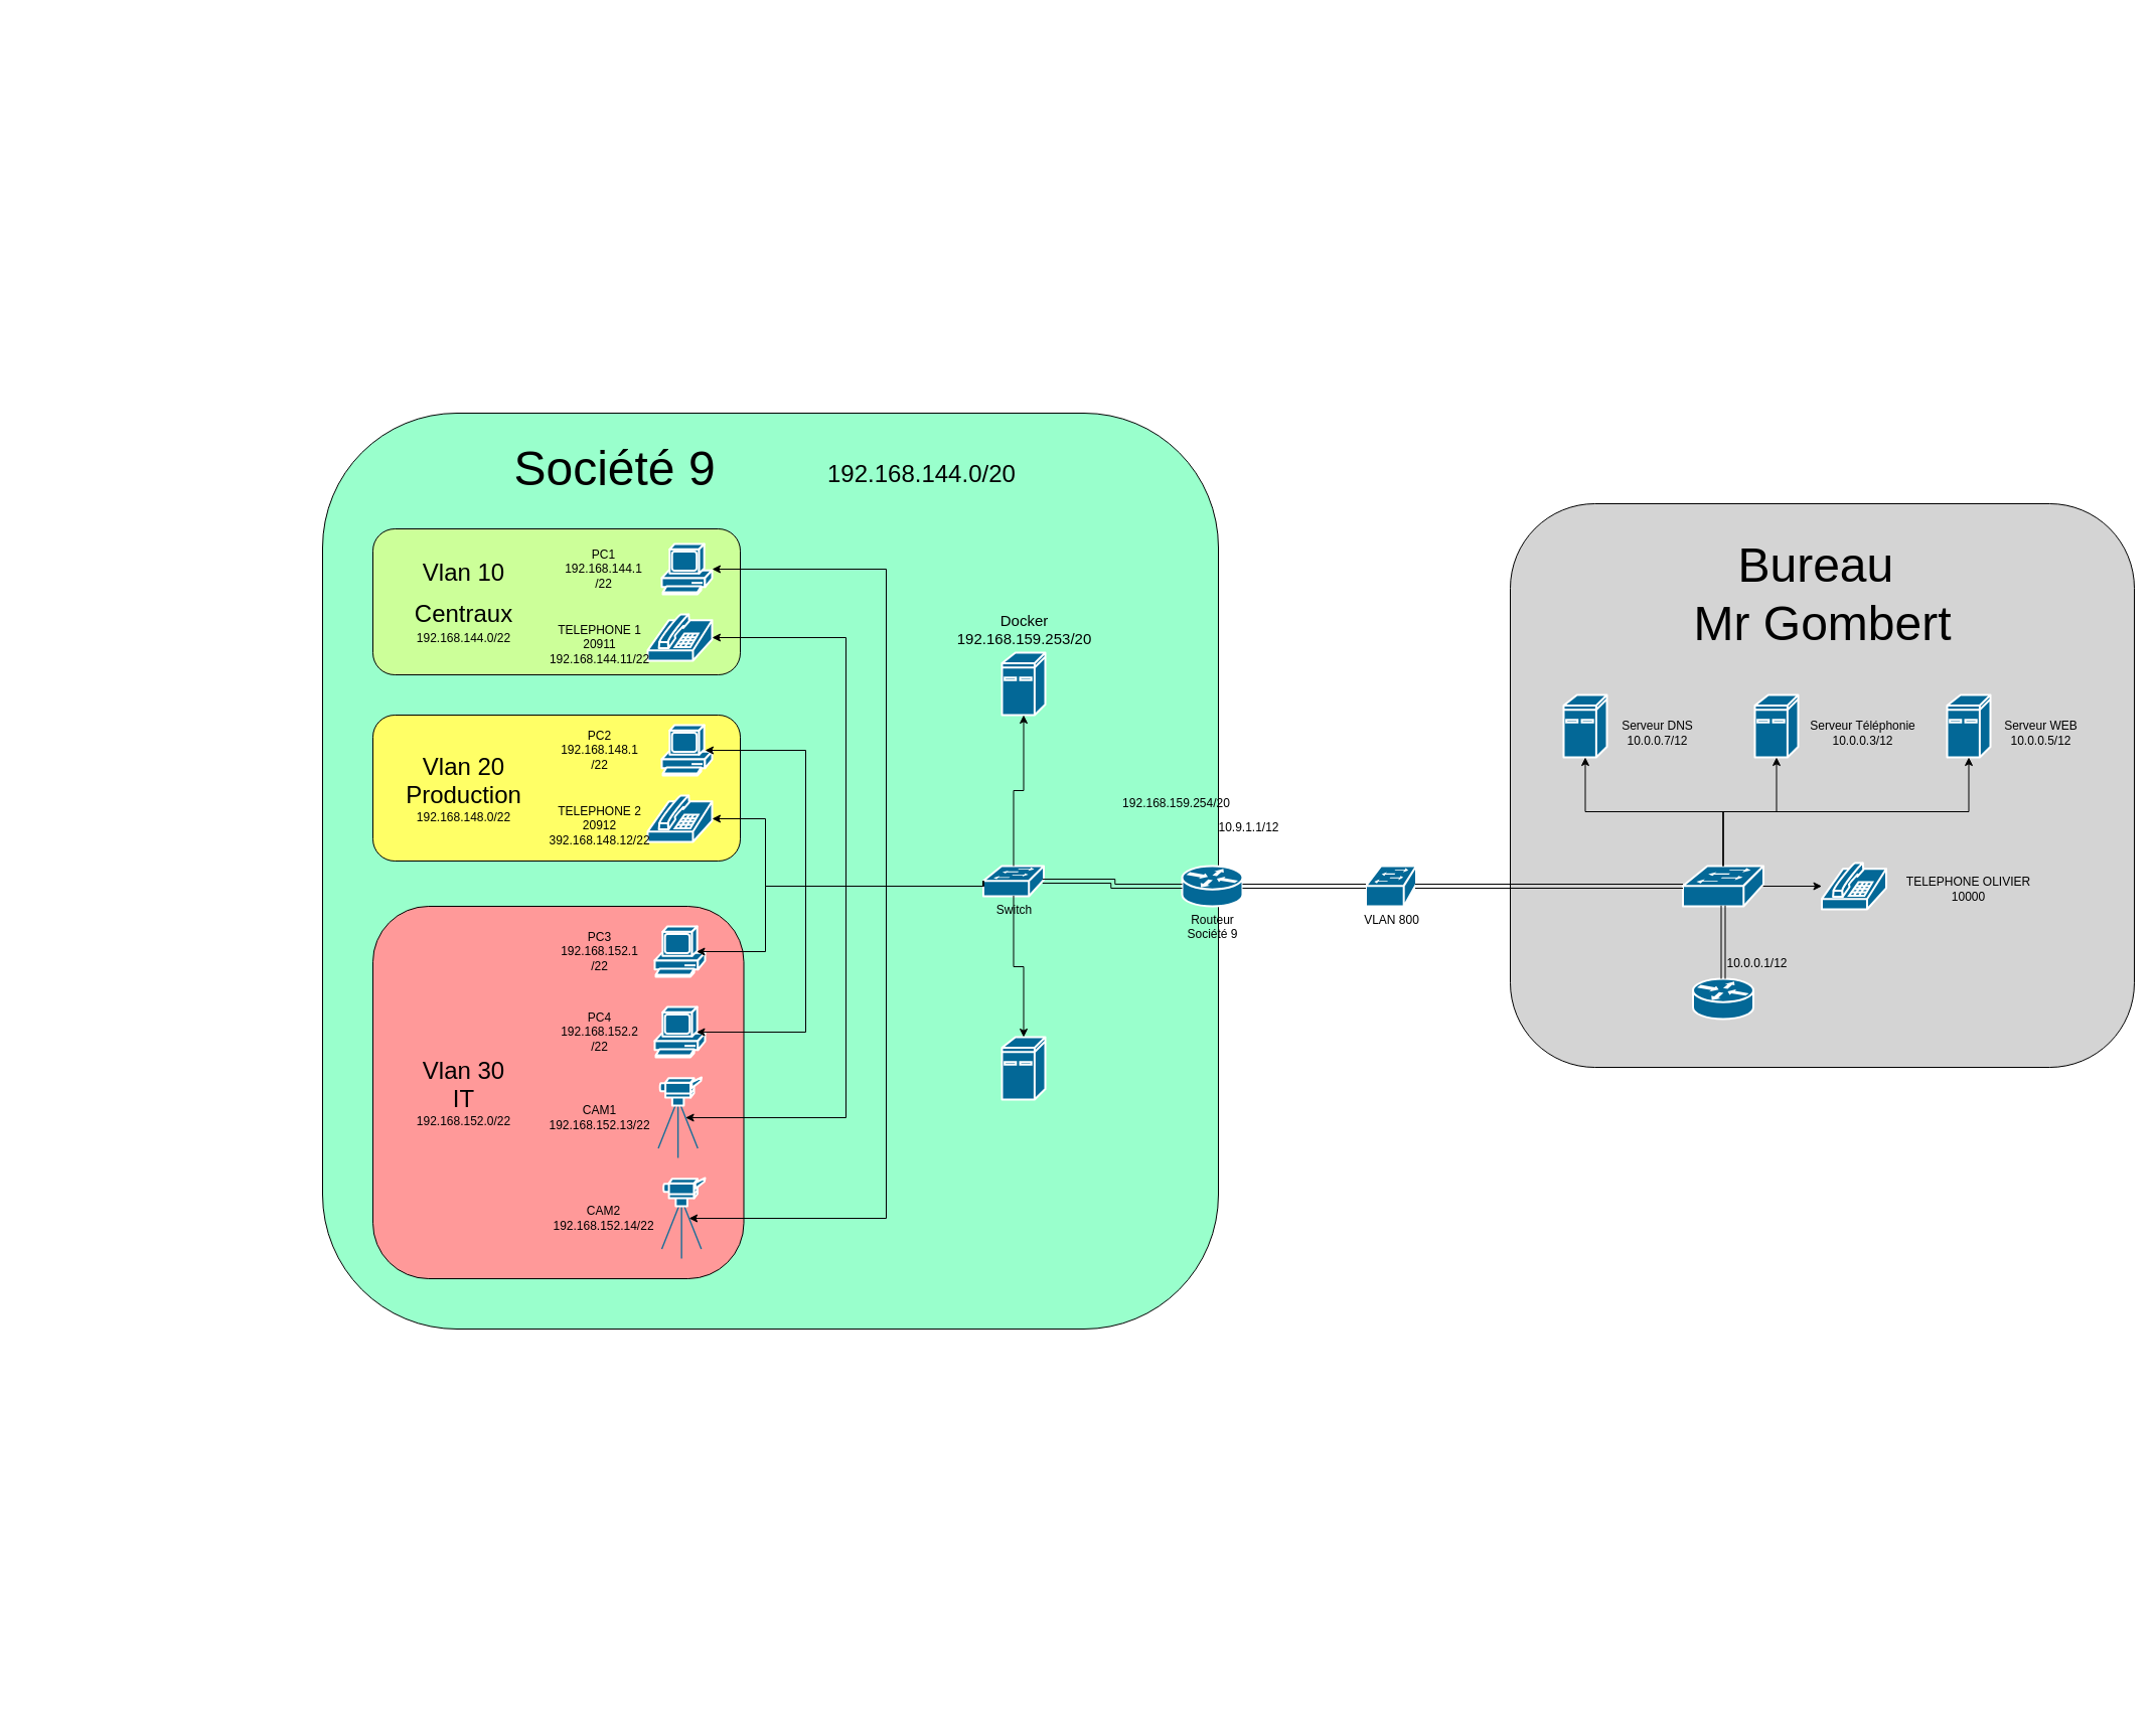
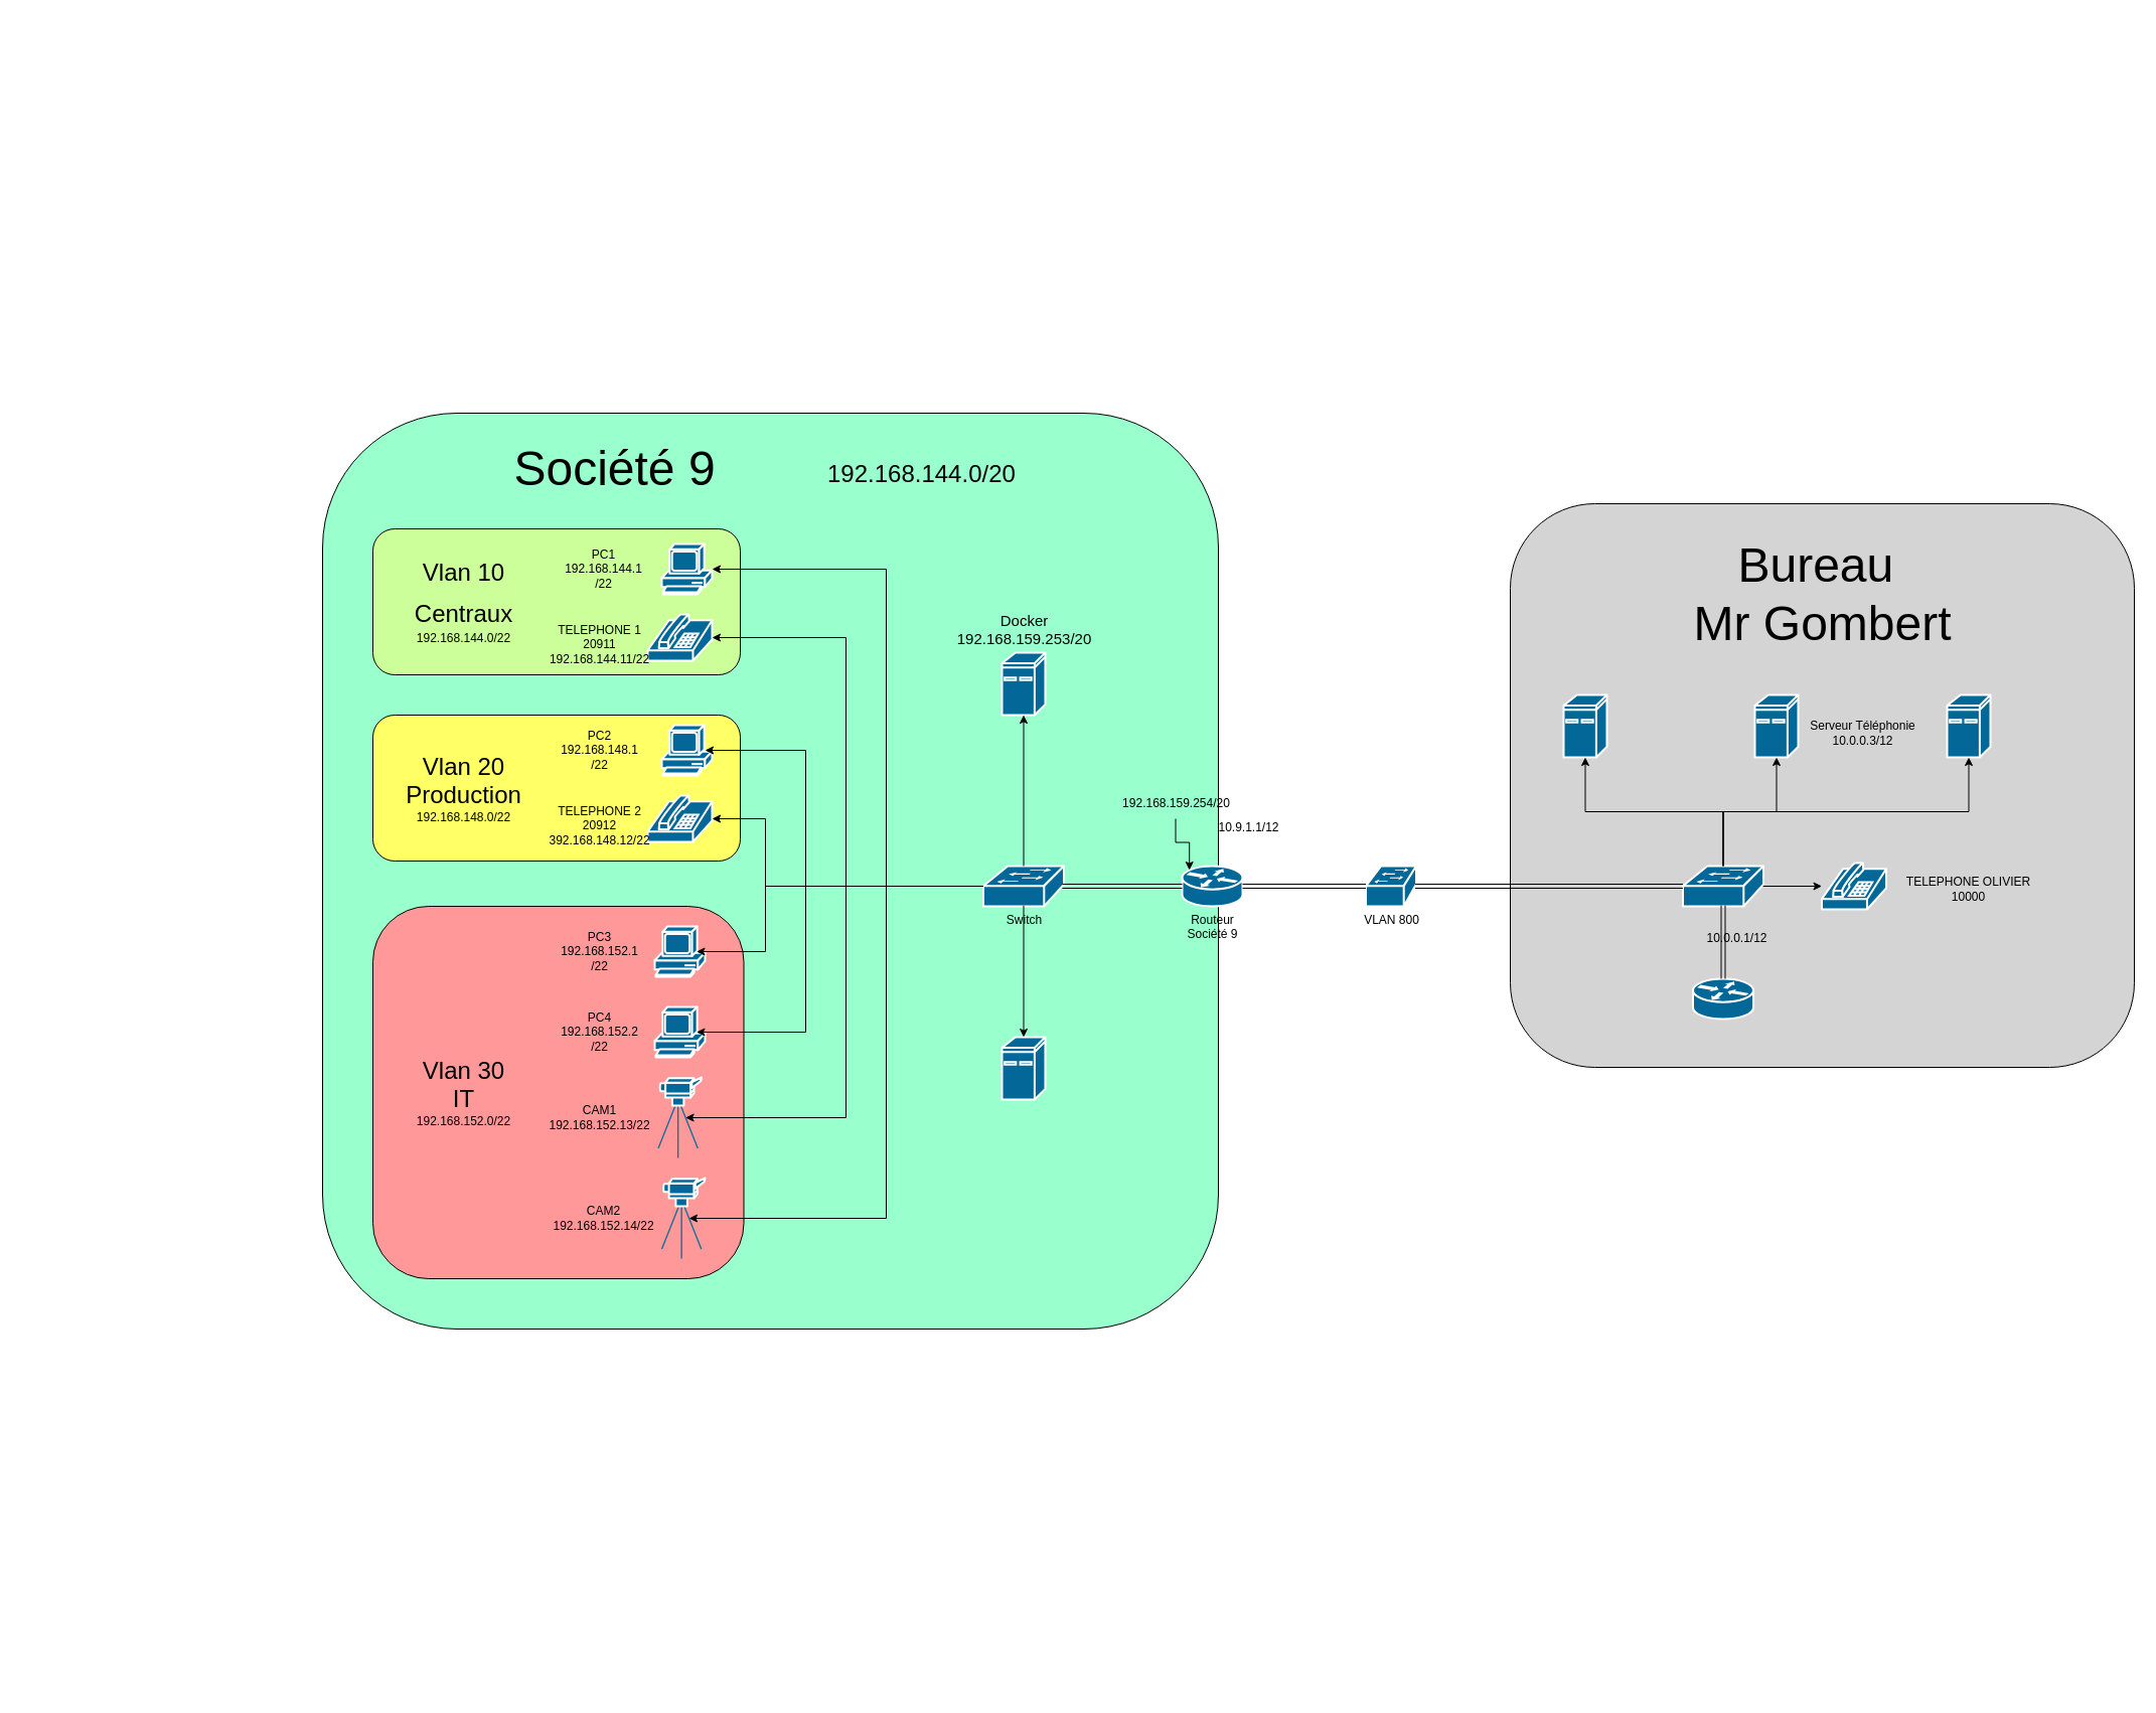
- <mxCell id="64" value="&lt;div&gt;Serveur DNS&lt;/div&gt;10.0.0.7/12" style="text;html=1;align=center;verticalAlign=middle;resizable=0;points=[];autosize=1;strokeColor=none;fillColor=none;" parent="1" vertex="1"><mxGeometry x="1601" y="707.5" width="90" height="40" as="geometry" /></mxCell>
- <mxCell id="63" value="&lt;div&gt;Serveur WEB&lt;/div&gt;10.0.0.5/12" style="text;html=1;align=center;verticalAlign=middle;resizable=0;points=[];autosize=1;strokeColor=none;fillColor=none;" parent="1" vertex="1"><mxGeometry x="1977" y="707.5" width="100" height="40" as="geometry" /></mxCell>
+ <mxCell id="68" style="edgeStyle=orthogonalEdgeStyle;rounded=0;orthogonalLoop=1;jettySize=auto;html=1;entryX=0.12;entryY=0.1;entryDx=0;entryDy=0;entryPerimeter=0;" parent="1" source="67" target="17" edge="1"><mxGeometry relative="1" as="geometry" /></mxCell>
- <mxCell id="21" value="Switch" style="shape=mxgraph.cisco.switches.workgroup_switch;sketch=0;html=1;pointerEvents=1;dashed=0;fillColor=#036897;strokeColor=#ffffff;strokeWidth=2;verticalLabelPosition=bottom;verticalAlign=top;align=center;outlineConnect=0;" parent="1" vertex="1"><mxGeometry x="976.5" y="860" width="60" height="30" as="geometry" /></mxCell>
+ <mxCell id="21" value="Switch" style="shape=mxgraph.cisco.switches.workgroup_switch;sketch=0;html=1;pointerEvents=1;dashed=0;fillColor=#036897;strokeColor=#ffffff;strokeWidth=2;verticalLabelPosition=bottom;verticalAlign=top;align=center;outlineConnect=0;" parent="1" vertex="1"><mxGeometry x="976.5" y="860" width="80" height="40" as="geometry" /></mxCell>
- <mxCell id="70" value="10.0.0.1/12" style="text;html=1;align=center;verticalAlign=middle;resizable=0;points=[];autosize=1;strokeColor=none;fillColor=none;" parent="1" vertex="1"><mxGeometry x="1705" y="942" width="80" height="30" as="geometry" /></mxCell>
+ <mxCell id="70" value="10.0.0.1/12" style="text;html=1;align=center;verticalAlign=middle;resizable=0;points=[];autosize=1;strokeColor=none;fillColor=none;" parent="1" vertex="1"><mxGeometry x="1685" y="917" width="80" height="30" as="geometry" /></mxCell>
